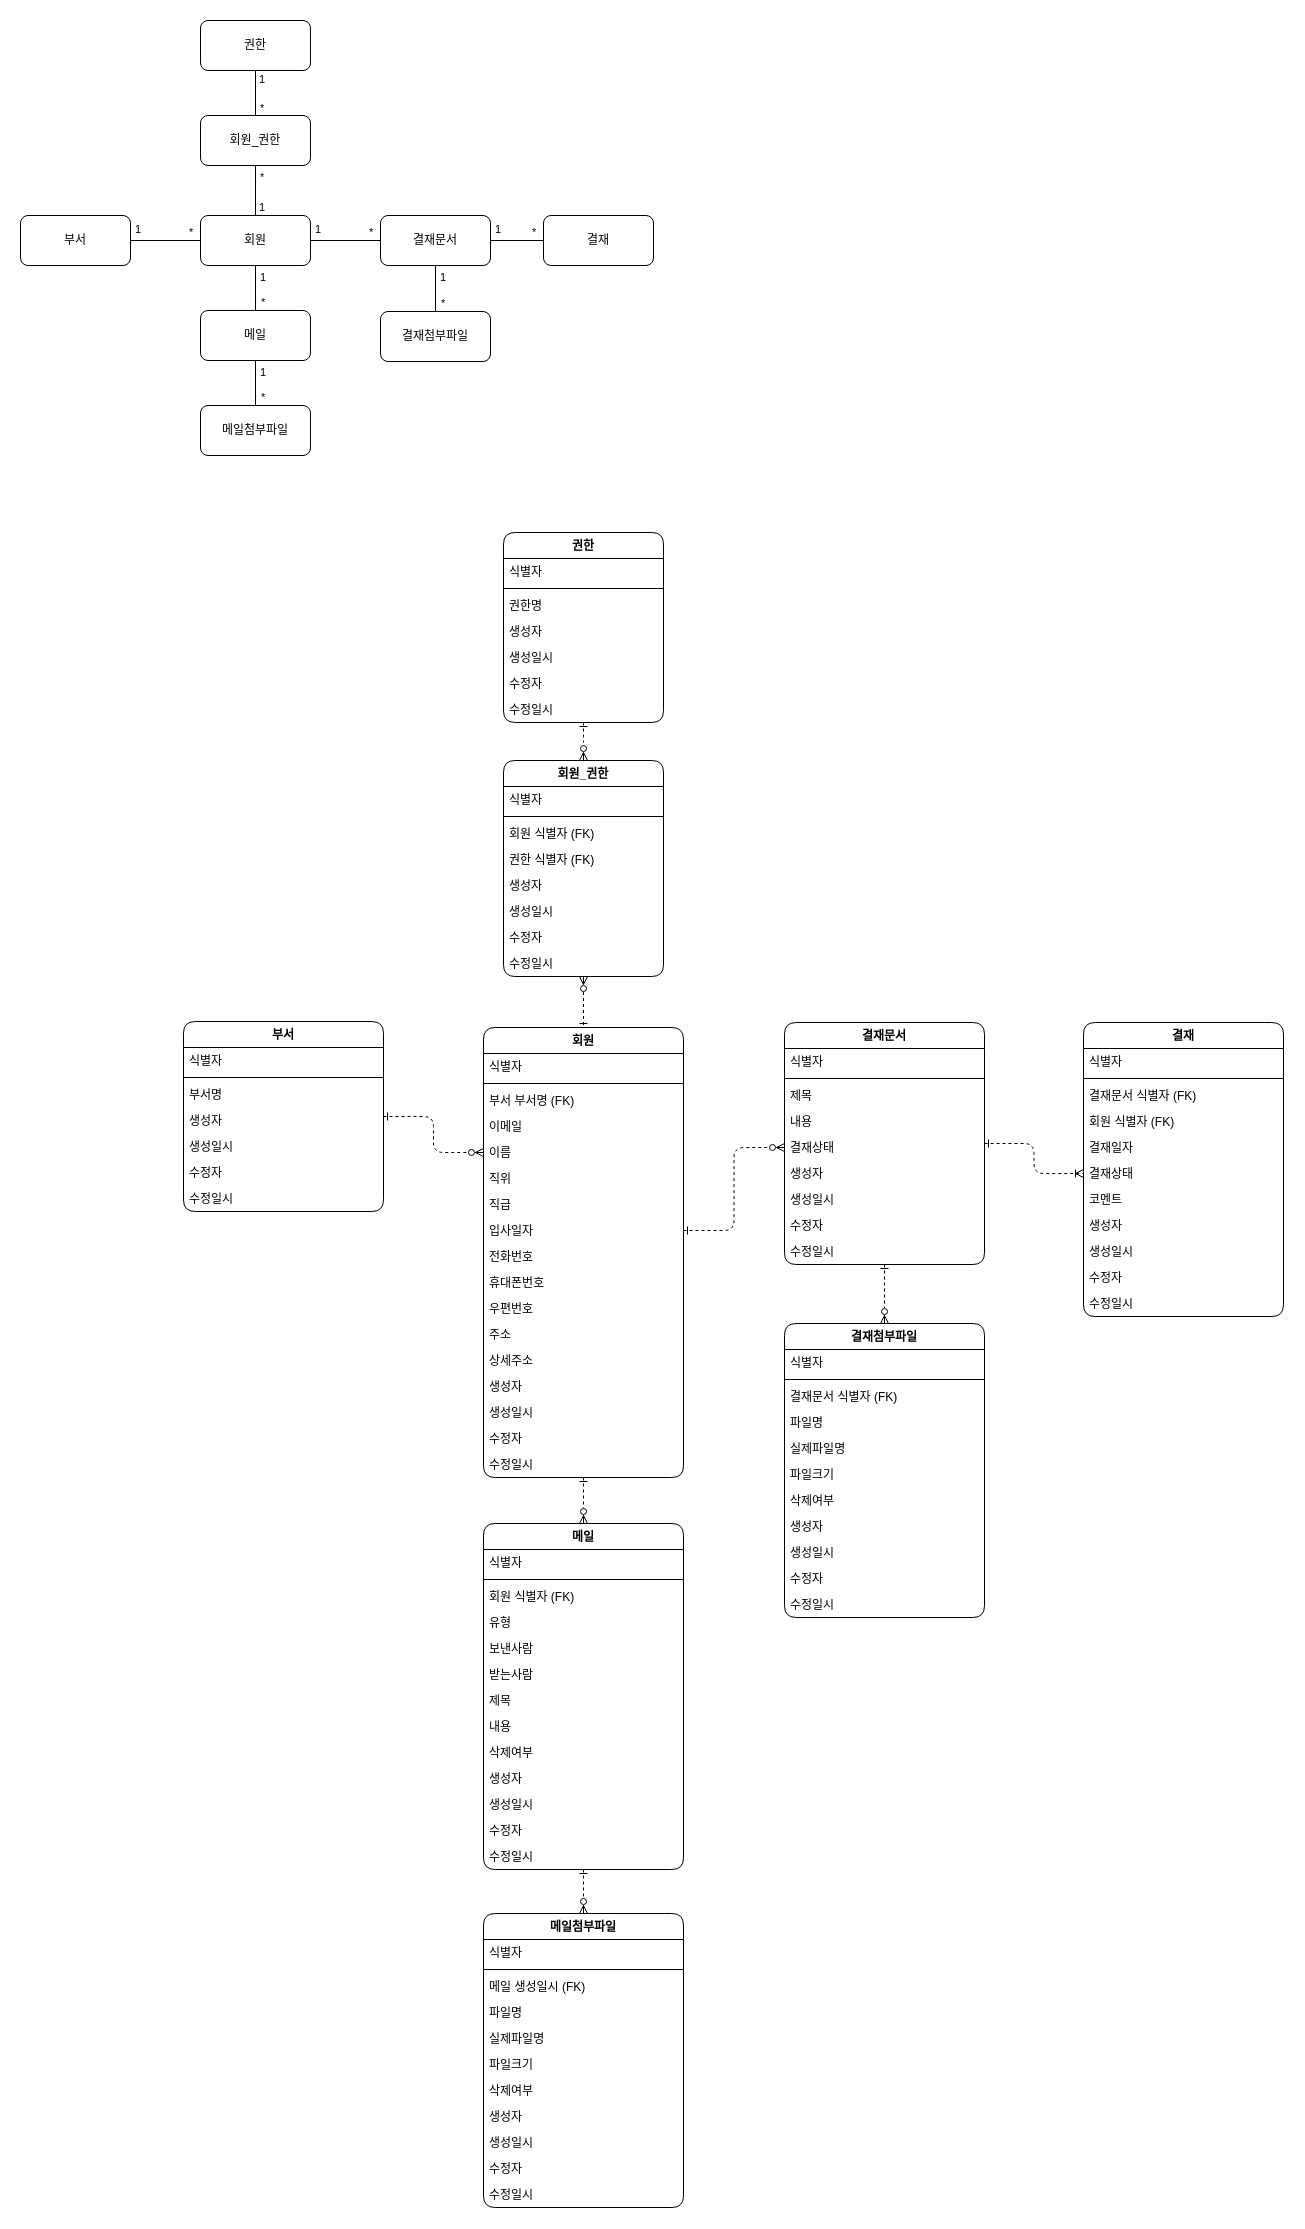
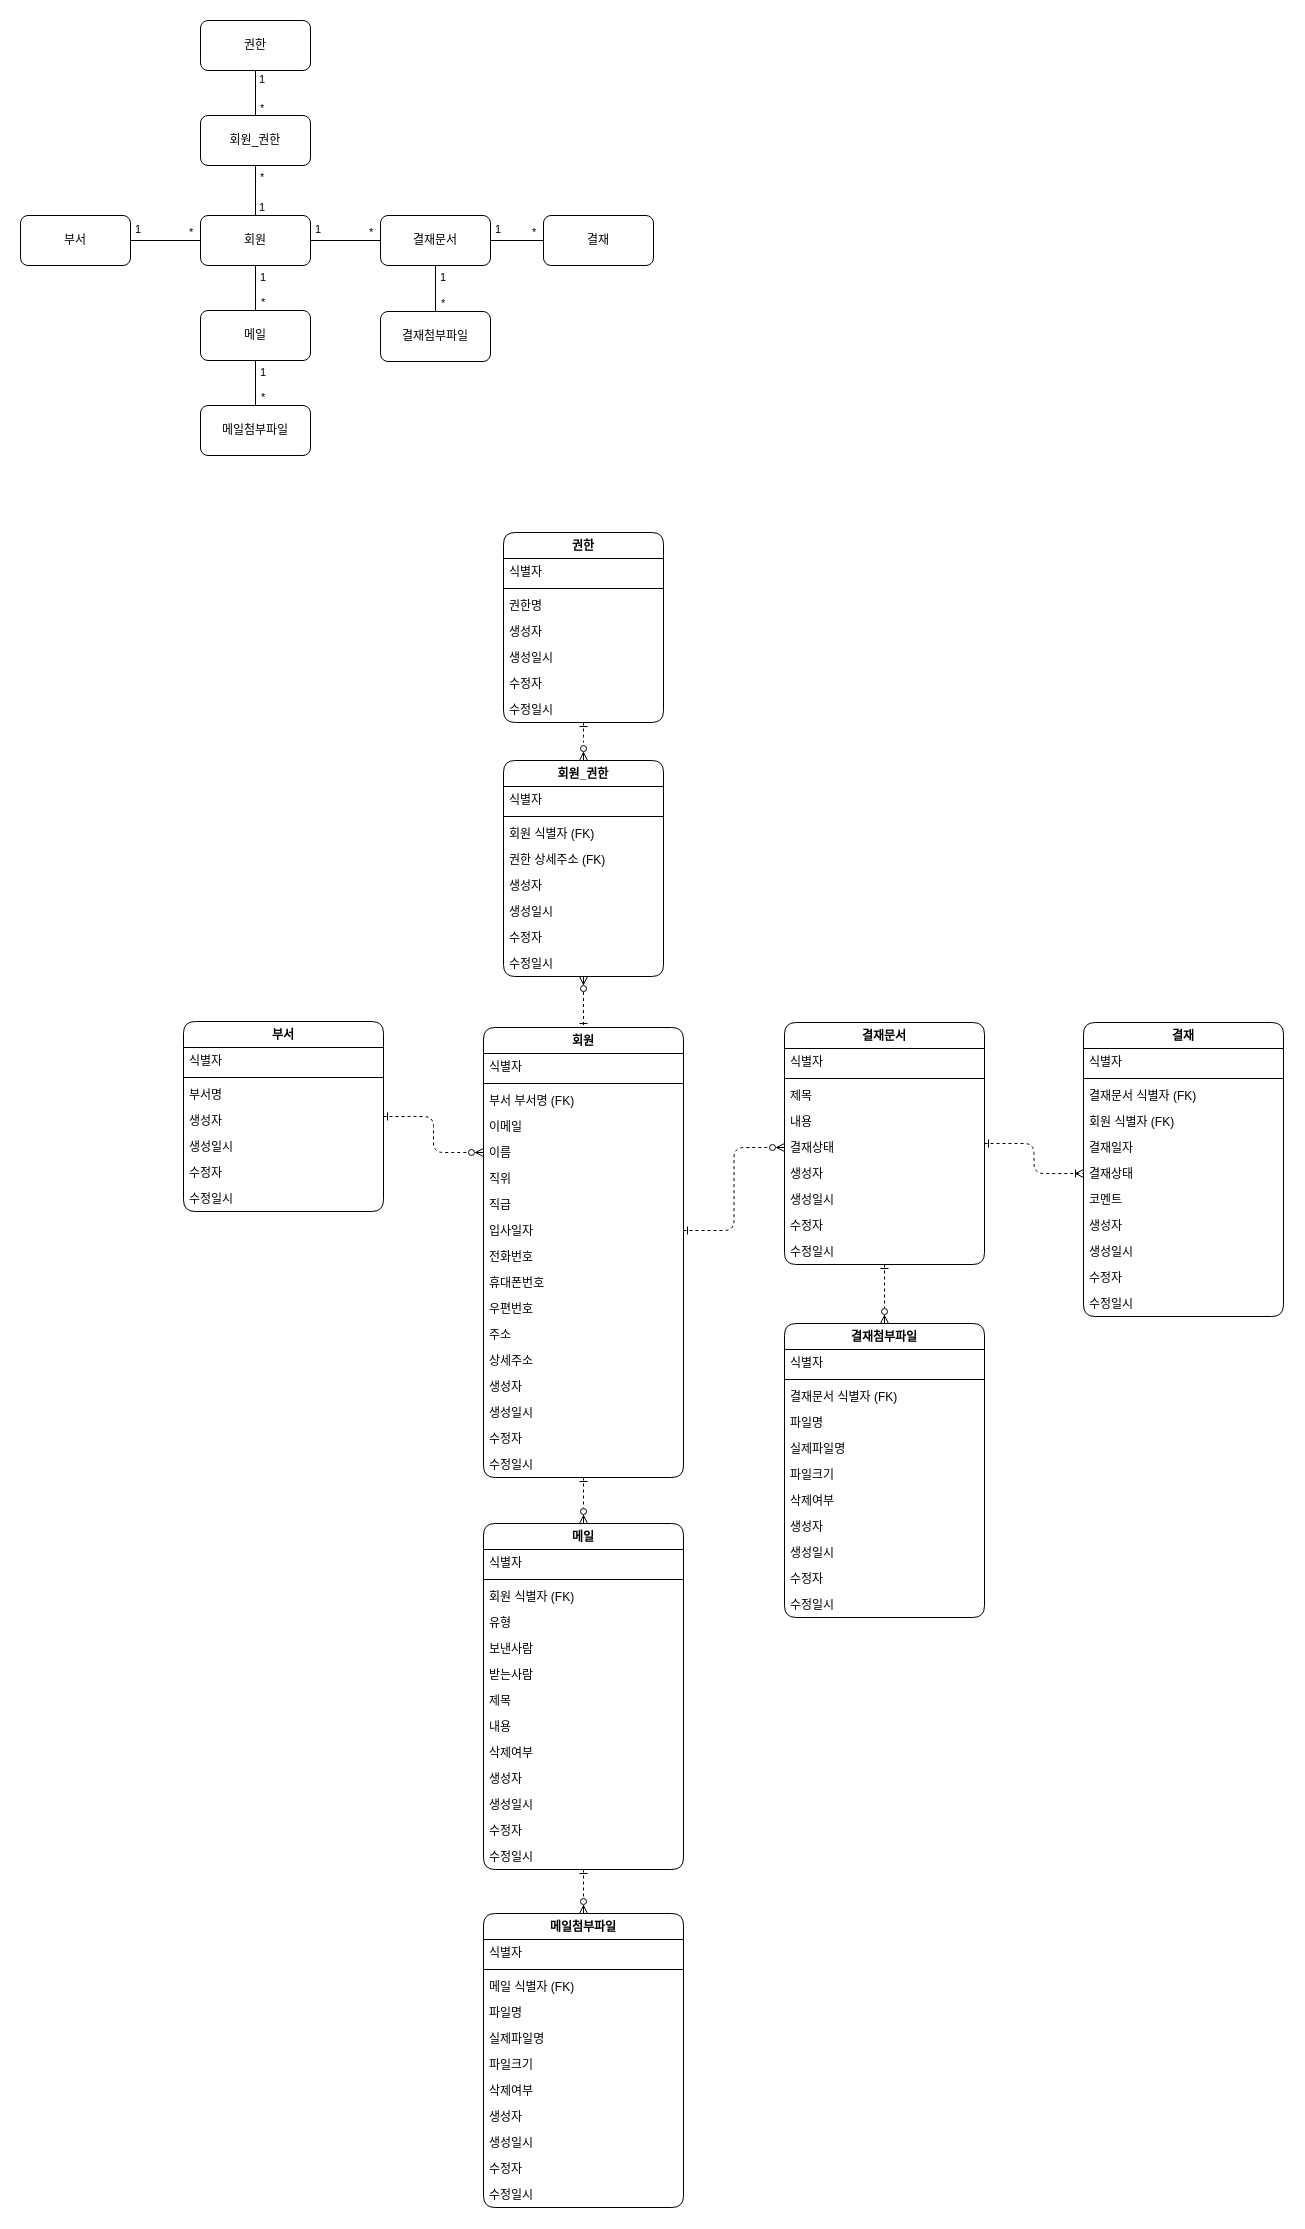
- <mxCell id="35" value="권한 식별자 (FK)" style="text;strokeColor=none;fillColor=none;align=left;verticalAlign=top;spacingLeft=4;spacingRight=4;overflow=hidden;rotatable=0;points=[[0,0.5],[1,0.5]];portConstraint=eastwest;whiteSpace=wrap;html=1;rounded=1;" vertex="1" parent="31"><mxGeometry y="86" width="160" height="26" as="geometry" /></mxCell>
+ <mxCell id="35" value="권한 상세주소 (FK)" style="text;strokeColor=none;fillColor=none;align=left;verticalAlign=top;spacingLeft=4;spacingRight=4;overflow=hidden;rotatable=0;points=[[0,0.5],[1,0.5]];portConstraint=eastwest;whiteSpace=wrap;html=1;rounded=1;" vertex="1" parent="31"><mxGeometry y="86" width="160" height="26" as="geometry" /></mxCell>
- <mxCell id="70" value="메일 생성일시 (FK)" style="text;strokeColor=none;fillColor=none;align=left;verticalAlign=top;spacingLeft=4;spacingRight=4;overflow=hidden;rotatable=0;points=[[0,0.5],[1,0.5]];portConstraint=eastwest;whiteSpace=wrap;html=1;rounded=1;" vertex="1" parent="67"><mxGeometry y="60" width="200" height="26" as="geometry" /></mxCell>
+ <mxCell id="70" value="메일 식별자 (FK)" style="text;strokeColor=none;fillColor=none;align=left;verticalAlign=top;spacingLeft=4;spacingRight=4;overflow=hidden;rotatable=0;points=[[0,0.5],[1,0.5]];portConstraint=eastwest;whiteSpace=wrap;html=1;rounded=1;" vertex="1" parent="67"><mxGeometry y="60" width="200" height="26" as="geometry" /></mxCell>
